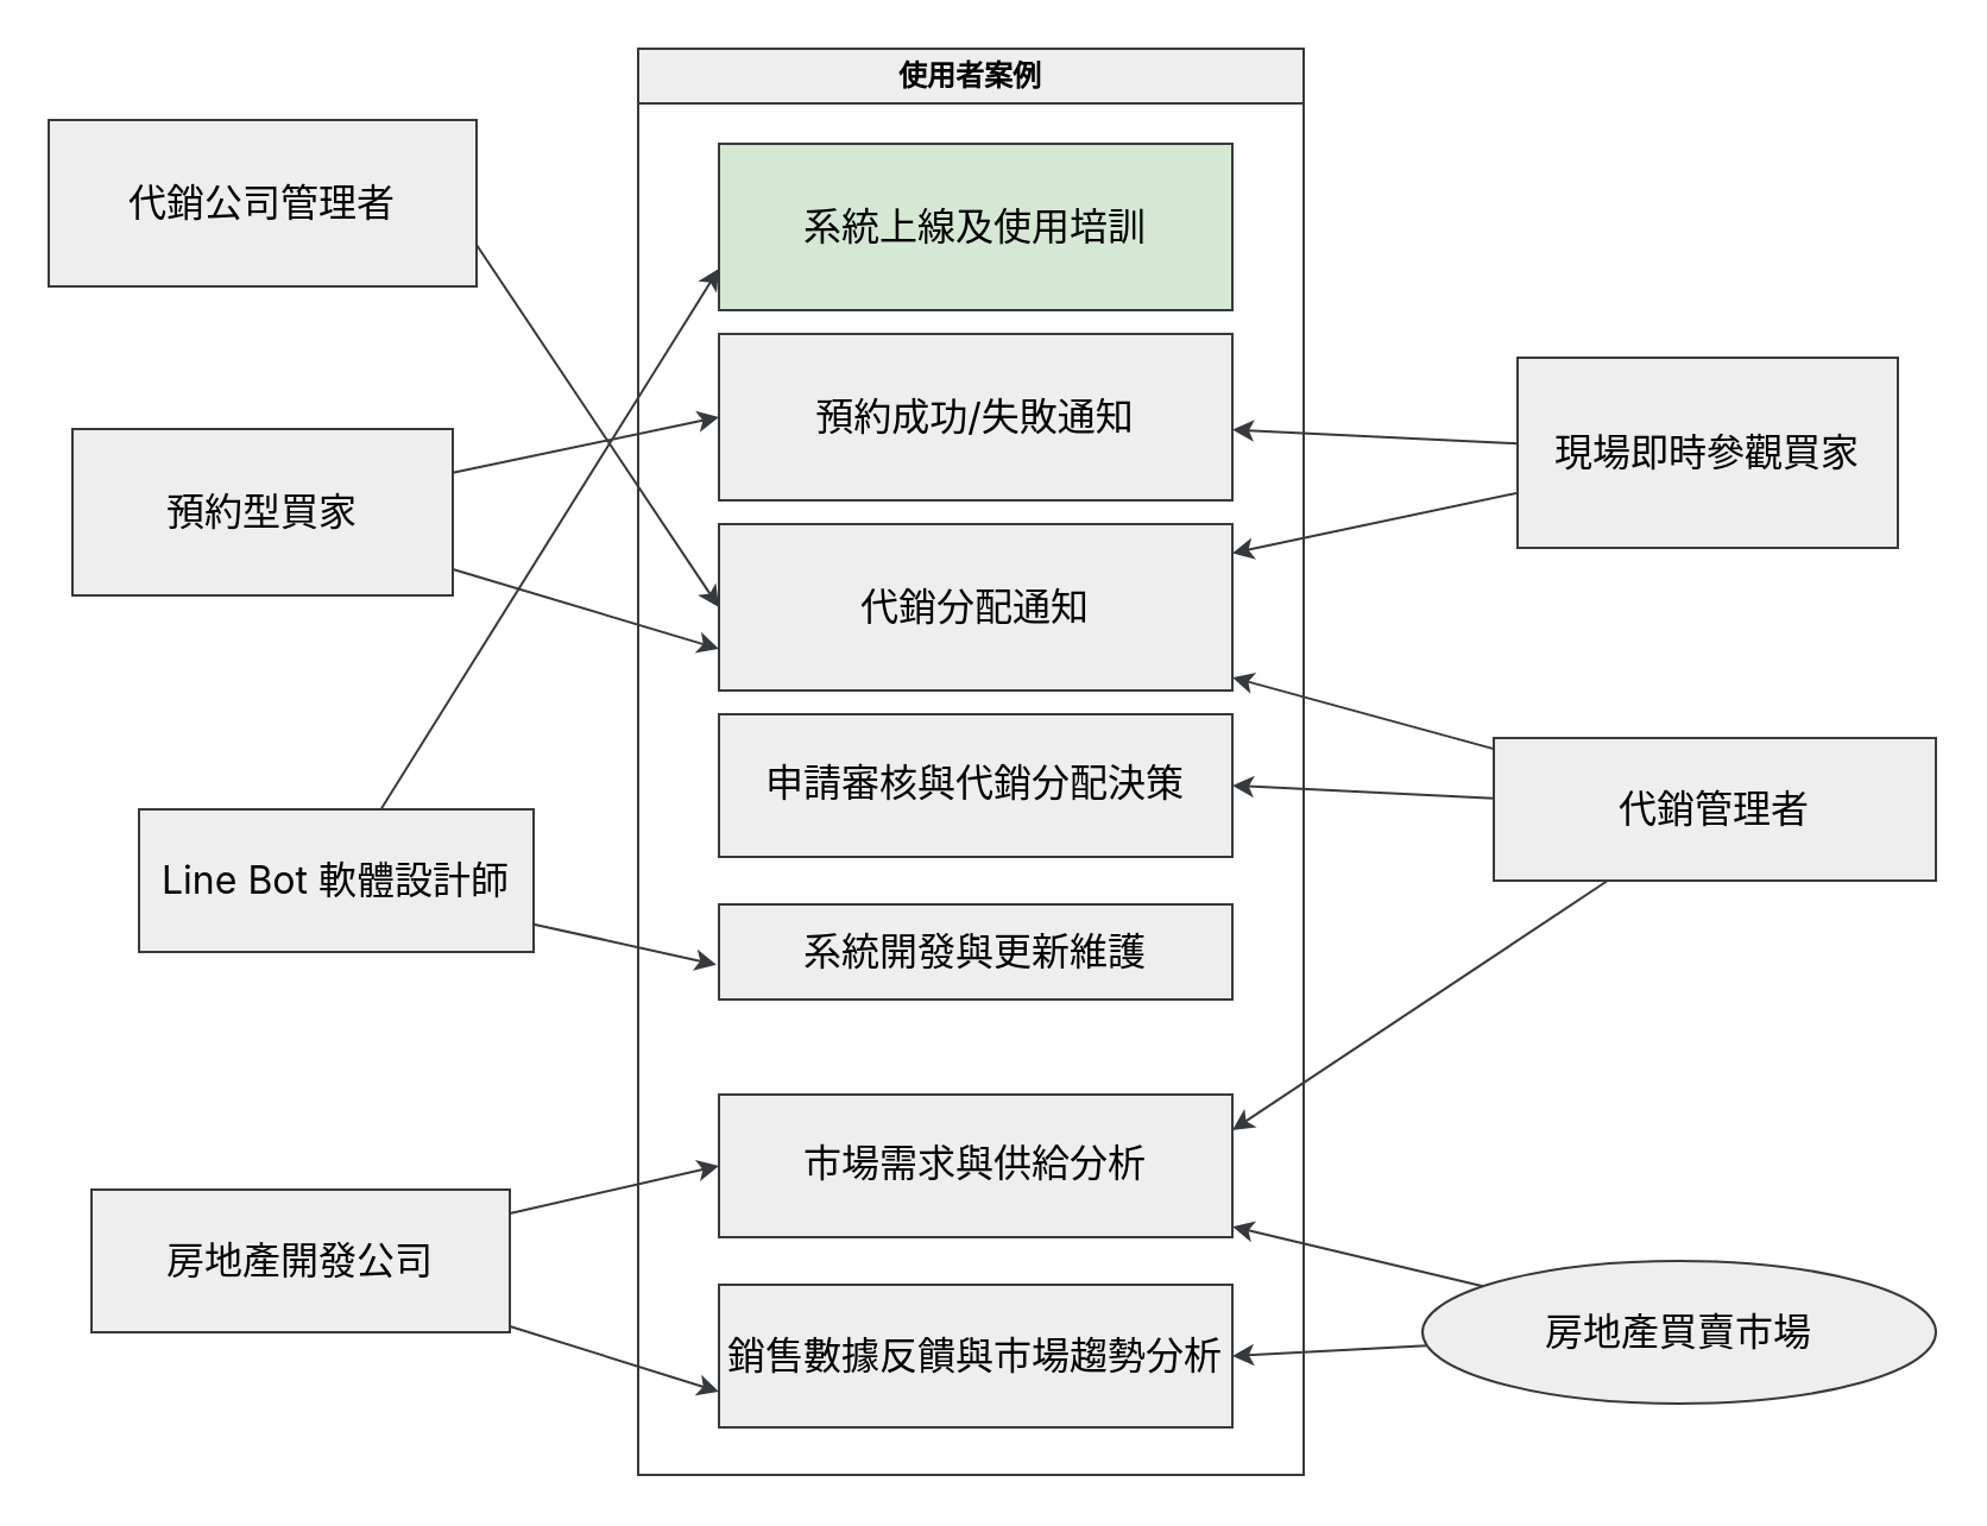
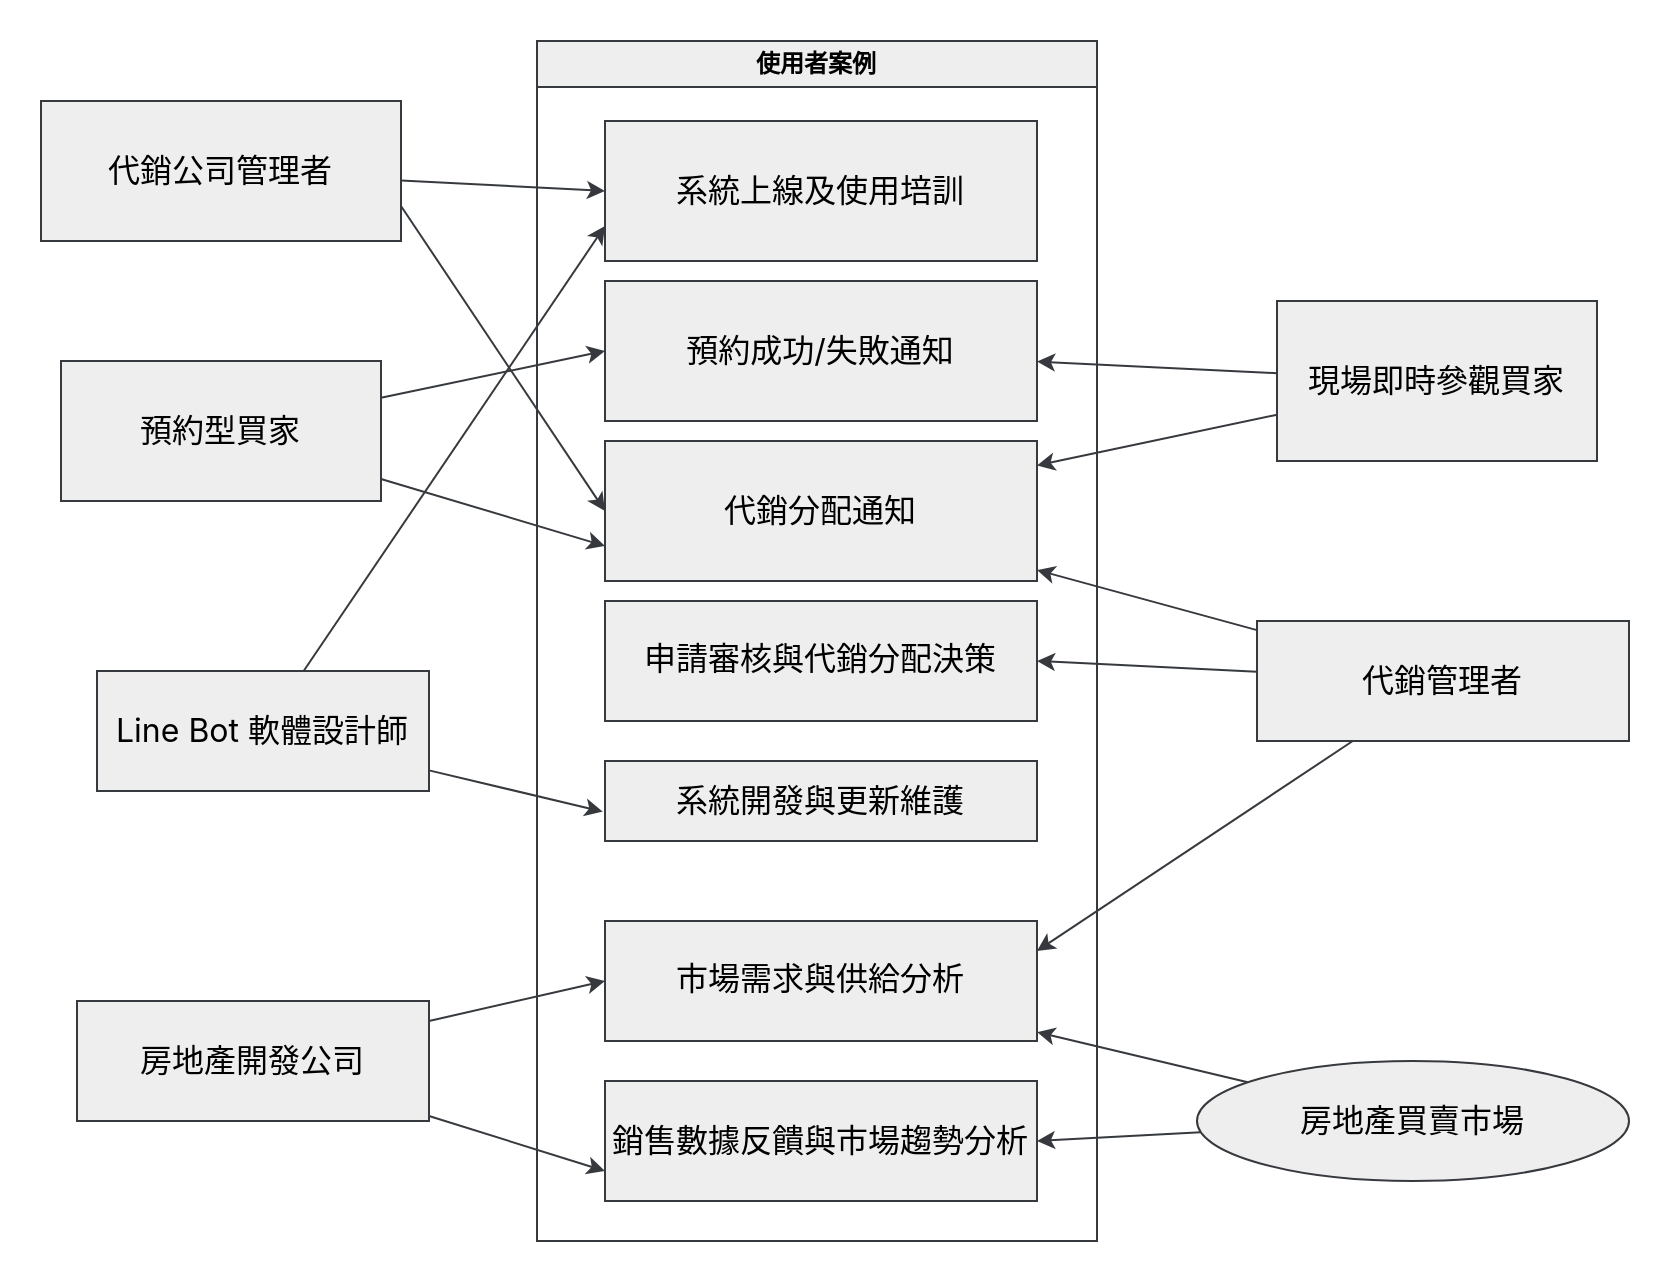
+ <mxCell id="10" style="edgeStyle=none;html=1;entryX=0;entryY=0.5;entryDx=0;entryDy=0;fontColor=#000000;fillColor=#eeeeee;strokeColor=#36393d;" parent="1" source="12" target="3" edge="1"><mxGeometry relative="1" as="geometry" /></mxCell>
- <mxCell id="3" value="&lt;span style=&quot;font-family: -apple-system, BlinkMacSystemFont, &amp;quot;Segoe UI&amp;quot;, &amp;quot;Noto Sans&amp;quot;, Helvetica, Arial, sans-serif, &amp;quot;Apple Color Emoji&amp;quot;, &amp;quot;Segoe UI Emoji&amp;quot;; font-size: 16px; text-align: start;&quot;&gt;&lt;font&gt;系統上線及使用培訓&lt;/font&gt;&lt;/span&gt;" style="rounded=0;whiteSpace=wrap;html=1;fillColor=#d5e8d4;strokeColor=#36393d;fontColor=#000000;" parent="2" vertex="1"><mxGeometry x="34" y="40" width="216" height="70" as="geometry" /></mxCell>
+ <mxCell id="3" value="&lt;span style=&quot;font-family: -apple-system, BlinkMacSystemFont, &amp;quot;Segoe UI&amp;quot;, &amp;quot;Noto Sans&amp;quot;, Helvetica, Arial, sans-serif, &amp;quot;Apple Color Emoji&amp;quot;, &amp;quot;Segoe UI Emoji&amp;quot;; font-size: 16px; text-align: start;&quot;&gt;&lt;font&gt;系統上線及使用培訓&lt;/font&gt;&lt;/span&gt;" style="rounded=0;whiteSpace=wrap;html=1;fillColor=#eeeeee;strokeColor=#36393d;fontColor=#000000;" parent="2" vertex="1"><mxGeometry x="34" y="40" width="216" height="70" as="geometry" /></mxCell>
- <mxCell id="25" value="&lt;span style=&quot;font-family: -apple-system, BlinkMacSystemFont, &amp;quot;Segoe UI&amp;quot;, &amp;quot;Noto Sans&amp;quot;, Helvetica, Arial, sans-serif, &amp;quot;Apple Color Emoji&amp;quot;, &amp;quot;Segoe UI Emoji&amp;quot;; font-size: 16px; text-align: start;&quot;&gt;Line Bot 軟體設計師&lt;/span&gt;" style="rounded=0;whiteSpace=wrap;html=1;fillColor=#eeeeee;strokeColor=#36393d;fontColor=#000000;" parent="1" vertex="1"><mxGeometry x="58" y="340" width="166" height="60" as="geometry" /></mxCell>
+ <mxCell id="25" value="&lt;span style=&quot;font-family: -apple-system, BlinkMacSystemFont, &amp;quot;Segoe UI&amp;quot;, &amp;quot;Noto Sans&amp;quot;, Helvetica, Arial, sans-serif, &amp;quot;Apple Color Emoji&amp;quot;, &amp;quot;Segoe UI Emoji&amp;quot;; font-size: 16px; text-align: start;&quot;&gt;Line Bot 軟體設計師&lt;/span&gt;" style="rounded=0;whiteSpace=wrap;html=1;fillColor=#eeeeee;strokeColor=#36393d;fontColor=#000000;" parent="1" vertex="1"><mxGeometry x="48" y="335" width="166" height="60" as="geometry" /></mxCell>
